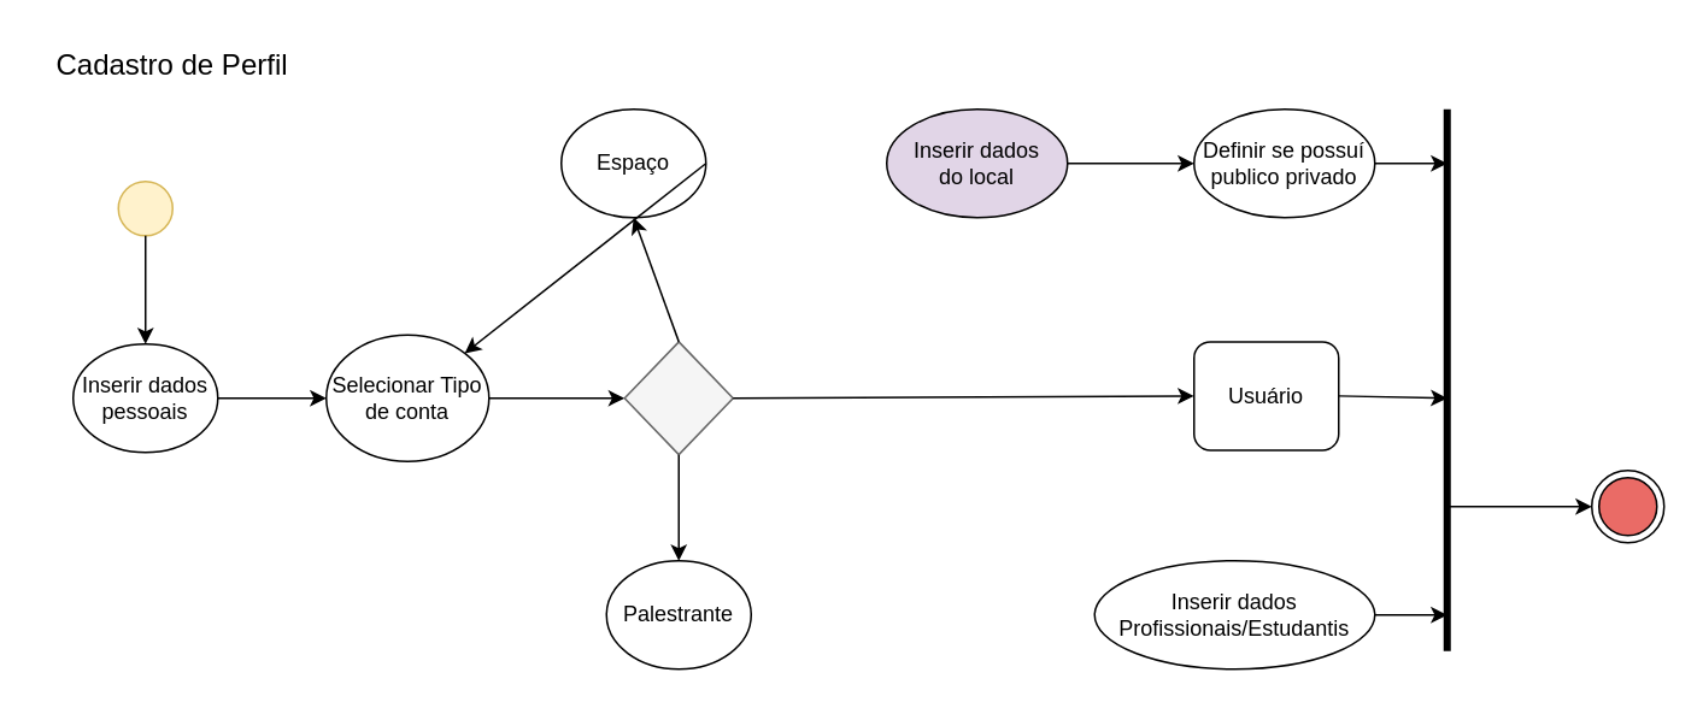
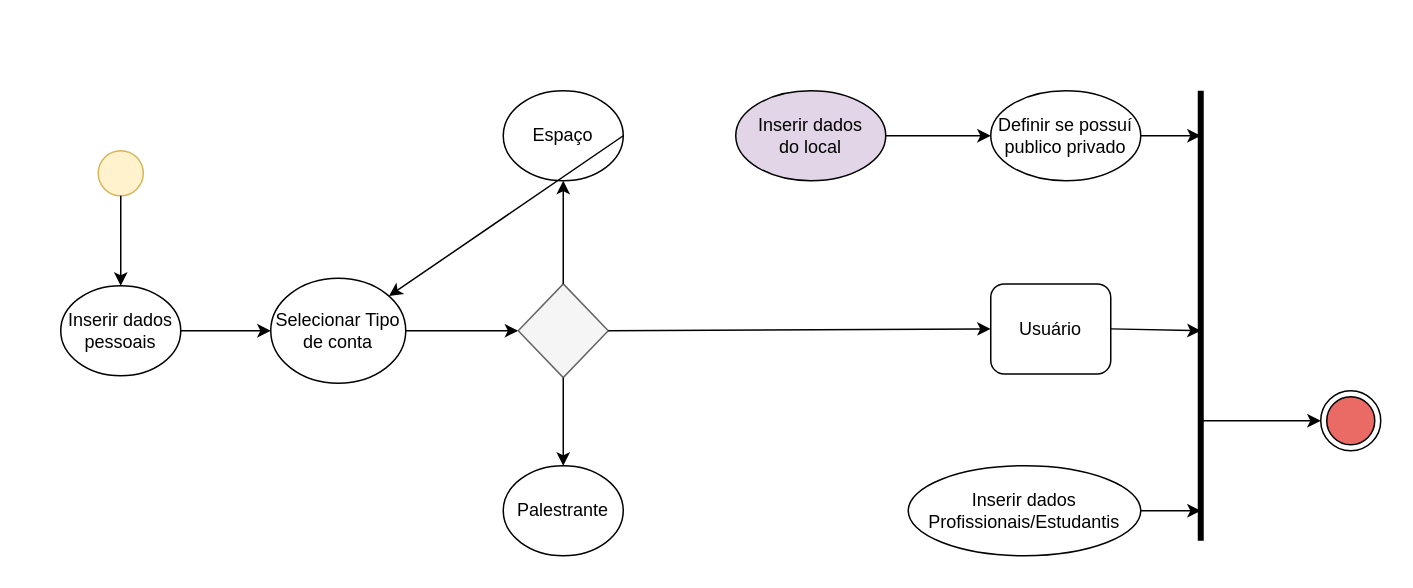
- <mxCell id="26" value="Cadastro de Perfil" style="text;html=1;strokeColor=none;fillColor=none;align=center;verticalAlign=middle;whiteSpace=wrap;rounded=0;fontSize=16;" vertex="1" parent="1"><mxGeometry x="20" y="20" width="150" height="30" as="geometry" /></mxCell>
- <mxCell id="12" value="Espaço" style="ellipse;whiteSpace=wrap;html=1;" vertex="1" parent="1"><mxGeometry x="310" y="60" width="80" height="60" as="geometry" /></mxCell>
+ <mxCell id="12" value="Espaço" style="ellipse;whiteSpace=wrap;html=1;" vertex="1" parent="1"><mxGeometry x="335" y="60" width="80" height="60" as="geometry" /></mxCell>
